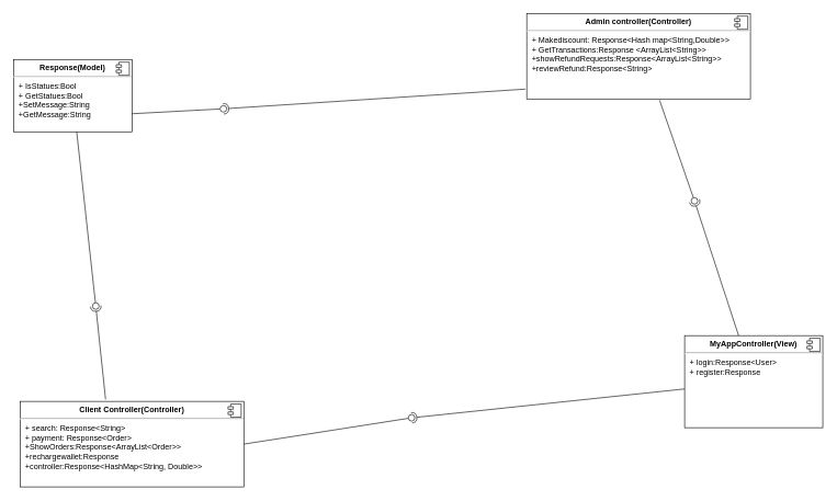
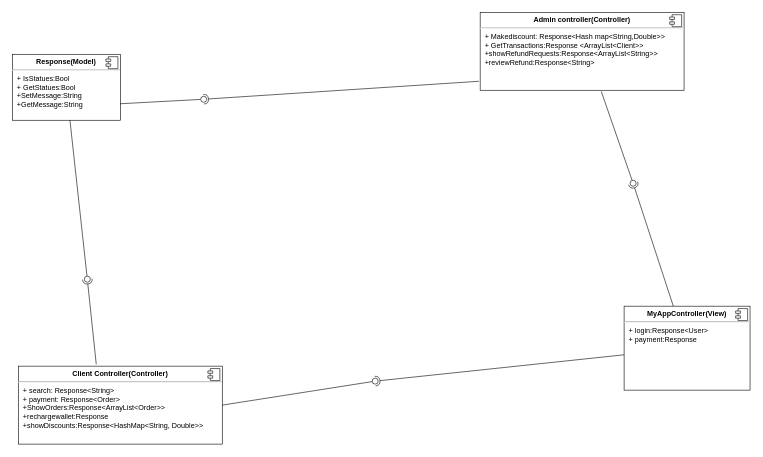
- <mxCell id="2" value="&lt;p style=&quot;margin:0px;margin-top:6px;text-align:center;&quot;&gt;&lt;b&gt;Admin controller(Controller)&lt;/b&gt;&lt;/p&gt;&lt;hr&gt;&lt;p style=&quot;margin:0px;margin-left:8px;&quot;&gt;+ Makediscount: Response&amp;lt;Hash map&amp;lt;String,Double&amp;gt;&amp;gt;&lt;br&gt;+ GetTransactions:Response &amp;lt;ArrayList&amp;lt;String&amp;gt;&amp;gt;&lt;/p&gt;&lt;p style=&quot;margin:0px;margin-left:8px;&quot;&gt;+showRefundRequests:Response&amp;lt;ArrayList&amp;lt;String&amp;gt;&amp;gt;&amp;nbsp;&lt;/p&gt;&lt;p style=&quot;margin:0px;margin-left:8px;&quot;&gt;+reviewRefund:Response&amp;lt;String&amp;gt;&amp;nbsp;&lt;/p&gt;" style="align=left;overflow=fill;html=1;dropTarget=0;" vertex="1" parent="1"><mxGeometry x="800" y="20" width="340" height="130" as="geometry" /></mxCell>
+ <mxCell id="2" value="&lt;p style=&quot;margin:0px;margin-top:6px;text-align:center;&quot;&gt;&lt;b&gt;Admin controller(Controller)&lt;/b&gt;&lt;/p&gt;&lt;hr&gt;&lt;p style=&quot;margin:0px;margin-left:8px;&quot;&gt;+ Makediscount: Response&amp;lt;Hash map&amp;lt;String,Double&amp;gt;&amp;gt;&lt;br&gt;+ GetTransactions:Response &amp;lt;ArrayList&amp;lt;Client&amp;gt;&amp;gt;&lt;/p&gt;&lt;p style=&quot;margin:0px;margin-left:8px;&quot;&gt;+showRefundRequests:Response&amp;lt;ArrayList&amp;lt;String&amp;gt;&amp;gt;&amp;nbsp;&lt;/p&gt;&lt;p style=&quot;margin:0px;margin-left:8px;&quot;&gt;+reviewRefund:Response&amp;lt;String&amp;gt;&amp;nbsp;&lt;/p&gt;" style="align=left;overflow=fill;html=1;dropTarget=0;" vertex="1" parent="1"><mxGeometry x="800" y="20" width="340" height="130" as="geometry" /></mxCell>
- <mxCell id="4" value="&lt;p style=&quot;margin:0px;margin-top:6px;text-align:center;&quot;&gt;&lt;b&gt;MyAppController(View)&lt;/b&gt;&lt;/p&gt;&lt;hr&gt;&lt;p style=&quot;margin:0px;margin-left:8px;&quot;&gt;+ login:Response&amp;lt;User&amp;gt;&lt;br&gt;+ register:Response&lt;/p&gt;" style="align=left;overflow=fill;html=1;dropTarget=0;" vertex="1" parent="1"><mxGeometry x="1040" y="510" width="210" height="140" as="geometry" /></mxCell>
+ <mxCell id="4" value="&lt;p style=&quot;margin:0px;margin-top:6px;text-align:center;&quot;&gt;&lt;b&gt;MyAppController(View)&lt;/b&gt;&lt;/p&gt;&lt;hr&gt;&lt;p style=&quot;margin:0px;margin-left:8px;&quot;&gt;+ login:Response&amp;lt;User&amp;gt;&lt;br&gt;+ payment:Response&lt;/p&gt;" style="align=left;overflow=fill;html=1;dropTarget=0;" vertex="1" parent="1"><mxGeometry x="1040" y="510" width="210" height="140" as="geometry" /></mxCell>
- <mxCell id="6" value="&lt;p style=&quot;margin:0px;margin-top:6px;text-align:center;&quot;&gt;&lt;b&gt;Client Controller(Controller)&lt;/b&gt;&lt;/p&gt;&lt;hr&gt;&lt;p style=&quot;margin:0px;margin-left:8px;&quot;&gt;+ search:&amp;nbsp;Response&amp;lt;String&amp;gt;&lt;br&gt;+ payment:&amp;nbsp;Response&amp;lt;Order&amp;gt;&lt;/p&gt;&lt;p style=&quot;margin:0px;margin-left:8px;&quot;&gt;+ShowOrders:Response&amp;lt;ArrayList&amp;lt;Order&amp;gt;&amp;gt;&lt;/p&gt;&lt;p style=&quot;margin:0px;margin-left:8px;&quot;&gt;+rechargewallet:Response&lt;/p&gt;&lt;p style=&quot;margin:0px;margin-left:8px;&quot;&gt;+controller:Response&amp;lt;HashMap&amp;lt;String, Double&amp;gt;&amp;gt;&lt;/p&gt;" style="align=left;overflow=fill;html=1;dropTarget=0;" vertex="1" parent="1"><mxGeometry x="30" y="610" width="340" height="130" as="geometry" /></mxCell>
+ <mxCell id="6" value="&lt;p style=&quot;margin:0px;margin-top:6px;text-align:center;&quot;&gt;&lt;b&gt;Client Controller(Controller)&lt;/b&gt;&lt;/p&gt;&lt;hr&gt;&lt;p style=&quot;margin:0px;margin-left:8px;&quot;&gt;+ search:&amp;nbsp;Response&amp;lt;String&amp;gt;&lt;br&gt;+ payment:&amp;nbsp;Response&amp;lt;Order&amp;gt;&lt;/p&gt;&lt;p style=&quot;margin:0px;margin-left:8px;&quot;&gt;+ShowOrders:Response&amp;lt;ArrayList&amp;lt;Order&amp;gt;&amp;gt;&lt;/p&gt;&lt;p style=&quot;margin:0px;margin-left:8px;&quot;&gt;+rechargewallet:Response&lt;/p&gt;&lt;p style=&quot;margin:0px;margin-left:8px;&quot;&gt;+showDiscounts:Response&amp;lt;HashMap&amp;lt;String, Double&amp;gt;&amp;gt;&lt;/p&gt;" style="align=left;overflow=fill;html=1;dropTarget=0;" vertex="1" parent="1"><mxGeometry x="30" y="610" width="340" height="130" as="geometry" /></mxCell>
